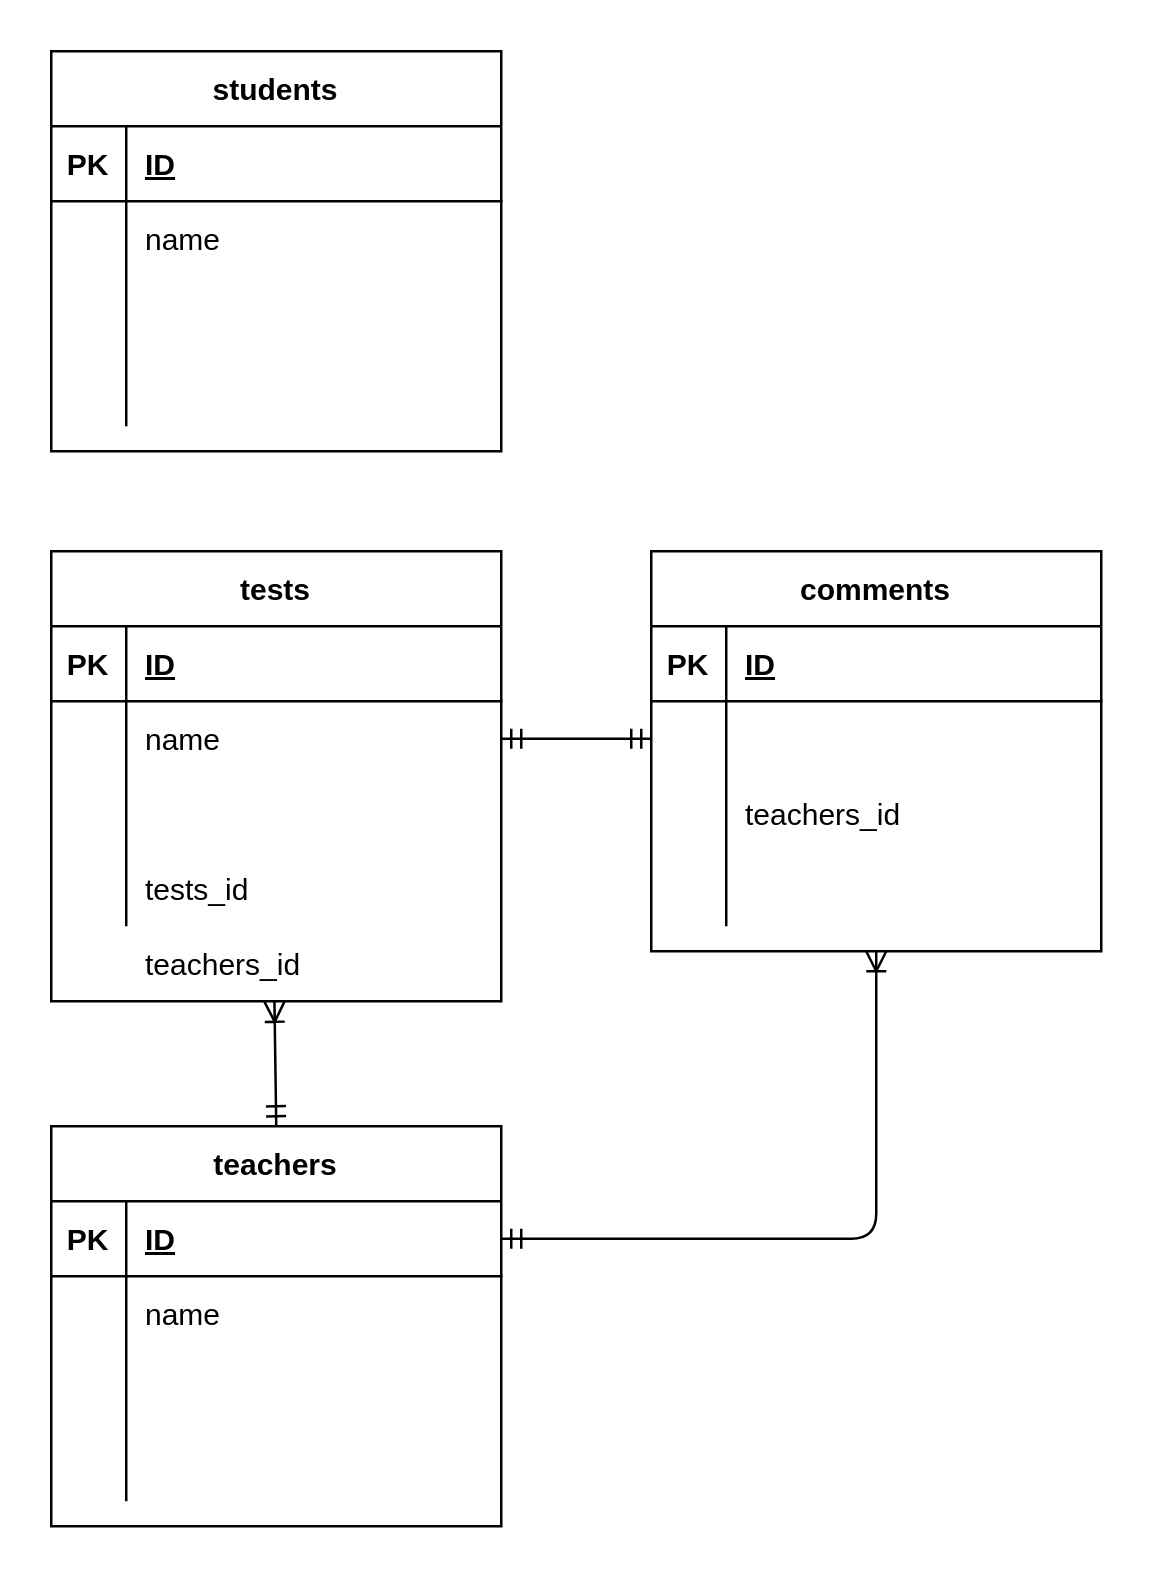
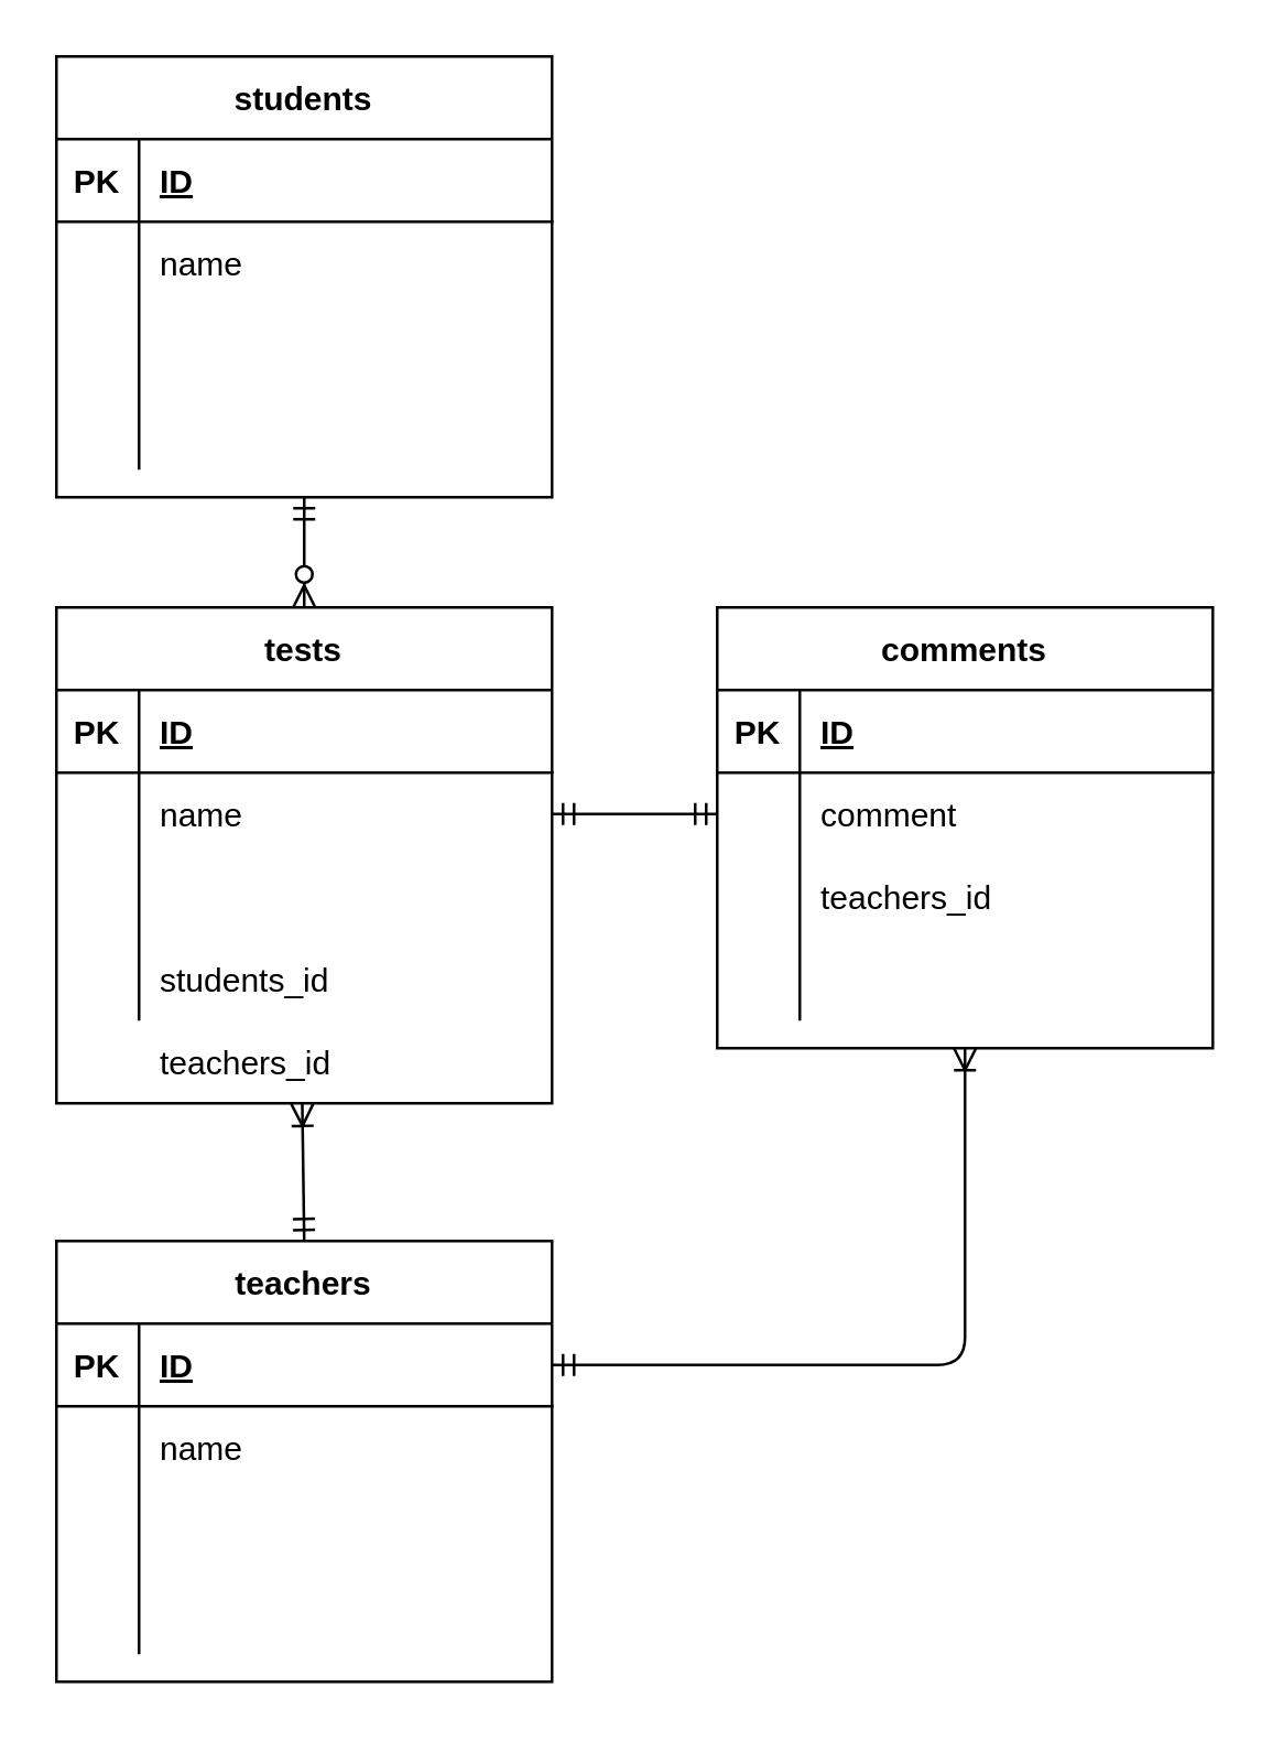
+ <mxCell id="2" style="edgeStyle=orthogonalEdgeStyle;jumpSize=1;html=1;exitX=0.5;exitY=1;exitDx=0;exitDy=0;entryX=0.5;entryY=0;entryDx=0;entryDy=0;startArrow=ERmandOne;startFill=0;endArrow=ERzeroToMany;endFill=1;" parent="1" source="3" target="16" edge="1"><mxGeometry relative="1" as="geometry" /></mxCell>
+ <mxCell id="51" value="comment" style="shape=partialRectangle;connectable=0;fillColor=none;top=0;left=0;bottom=0;right=0;align=left;spacingLeft=6;overflow=hidden;" parent="49" vertex="1"><mxGeometry x="30" width="150" height="30" as="geometry" /></mxCell>
- <mxCell id="27" value="tests_id" style="shape=partialRectangle;connectable=0;fillColor=none;top=0;left=0;bottom=0;right=0;align=left;spacingLeft=6;overflow=hidden;" parent="25" vertex="1"><mxGeometry x="30" width="150" height="30" as="geometry" /></mxCell>
+ <mxCell id="27" value="students_id" style="shape=partialRectangle;connectable=0;fillColor=none;top=0;left=0;bottom=0;right=0;align=left;spacingLeft=6;overflow=hidden;" parent="25" vertex="1"><mxGeometry x="30" width="150" height="30" as="geometry" /></mxCell>
